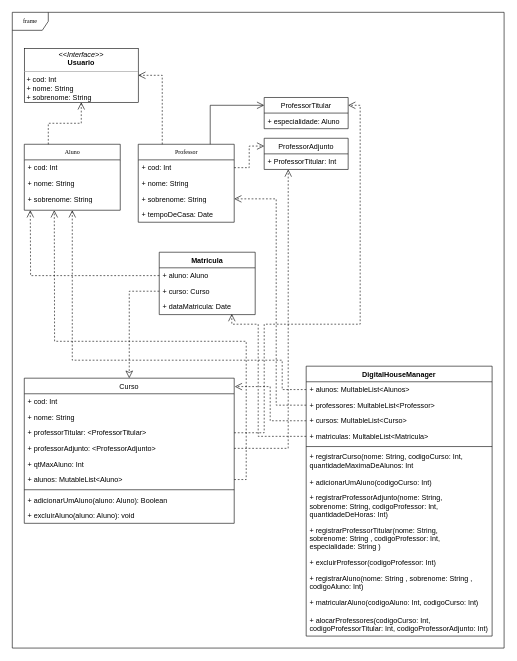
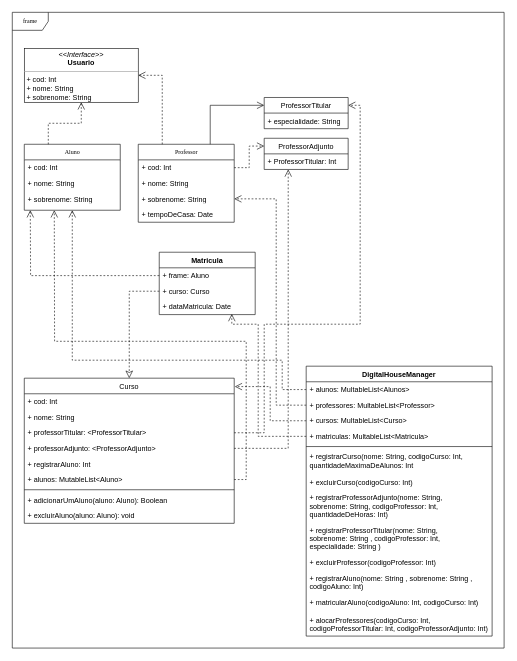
- <mxCell id="17" value="+ especialidade: Aluno" style="text;strokeColor=none;fillColor=none;align=left;verticalAlign=top;spacingLeft=4;spacingRight=4;overflow=hidden;rotatable=0;points=[[0,0.5],[1,0.5]];portConstraint=eastwest;" vertex="1" parent="16"><mxGeometry y="26" width="140" height="26" as="geometry" /></mxCell>
+ <mxCell id="17" value="+ especialidade: String" style="text;strokeColor=none;fillColor=none;align=left;verticalAlign=top;spacingLeft=4;spacingRight=4;overflow=hidden;rotatable=0;points=[[0,0.5],[1,0.5]];portConstraint=eastwest;" vertex="1" parent="16"><mxGeometry y="26" width="140" height="26" as="geometry" /></mxCell>
- <mxCell id="46" value="+ aluno: Aluno" style="text;strokeColor=none;fillColor=none;align=left;verticalAlign=top;spacingLeft=4;spacingRight=4;overflow=hidden;rotatable=0;points=[[0,0.5],[1,0.5]];portConstraint=eastwest;" vertex="1" parent="45"><mxGeometry y="26" width="160" height="26" as="geometry" /></mxCell>
+ <mxCell id="46" value="+ frame: Aluno" style="text;strokeColor=none;fillColor=none;align=left;verticalAlign=top;spacingLeft=4;spacingRight=4;overflow=hidden;rotatable=0;points=[[0,0.5],[1,0.5]];portConstraint=eastwest;" vertex="1" parent="45"><mxGeometry y="26" width="160" height="26" as="geometry" /></mxCell>
- <mxCell id="40" value="+ qtMaxAluno: Int" style="text;strokeColor=none;fillColor=none;align=left;verticalAlign=top;spacingLeft=4;spacingRight=4;overflow=hidden;rotatable=0;points=[[0,0.5],[1,0.5]];portConstraint=eastwest;" vertex="1" parent="35"><mxGeometry y="130" width="350" height="26" as="geometry" /></mxCell>
+ <mxCell id="40" value="+ registrarAluno: Int" style="text;strokeColor=none;fillColor=none;align=left;verticalAlign=top;spacingLeft=4;spacingRight=4;overflow=hidden;rotatable=0;points=[[0,0.5],[1,0.5]];portConstraint=eastwest;" vertex="1" parent="35"><mxGeometry y="130" width="350" height="26" as="geometry" /></mxCell>
- <mxCell id="28" value="+ adicionarUmAluno(codigoCurso: Int)" style="text;strokeColor=none;fillColor=none;align=left;verticalAlign=top;spacingLeft=4;spacingRight=4;overflow=hidden;rotatable=0;points=[[0,0.5],[1,0.5]];portConstraint=eastwest;" vertex="1" parent="21"><mxGeometry y="180" width="310" height="26" as="geometry" /></mxCell>
+ <mxCell id="28" value="+ excluirCurso(codigoCurso: Int)" style="text;strokeColor=none;fillColor=none;align=left;verticalAlign=top;spacingLeft=4;spacingRight=4;overflow=hidden;rotatable=0;points=[[0,0.5],[1,0.5]];portConstraint=eastwest;" vertex="1" parent="21"><mxGeometry y="180" width="310" height="26" as="geometry" /></mxCell>
